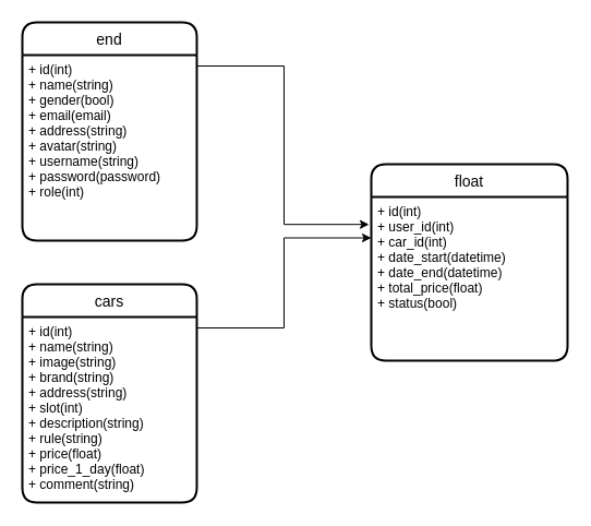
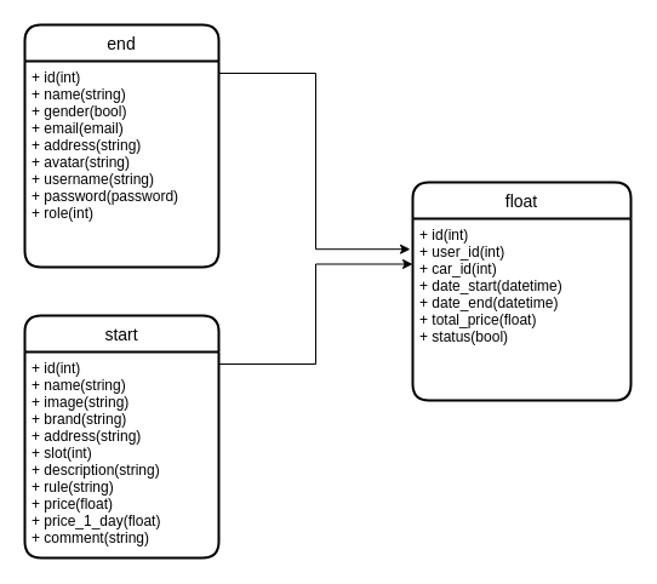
- <mxCell id="7" value="cars" style="swimlane;childLayout=stackLayout;horizontal=1;startSize=30;horizontalStack=0;rounded=1;fontSize=14;fontStyle=0;strokeWidth=2;resizeParent=0;resizeLast=1;shadow=0;dashed=0;align=center;gradientColor=none;gradientDirection=north;" parent="1" vertex="1"><mxGeometry x="20" y="260" width="160" height="200" as="geometry" /></mxCell>
+ <mxCell id="7" value="start" style="swimlane;childLayout=stackLayout;horizontal=1;startSize=30;horizontalStack=0;rounded=1;fontSize=14;fontStyle=0;strokeWidth=2;resizeParent=0;resizeLast=1;shadow=0;dashed=0;align=center;gradientColor=none;gradientDirection=north;" parent="1" vertex="1"><mxGeometry x="20" y="260" width="160" height="200" as="geometry" /></mxCell>
